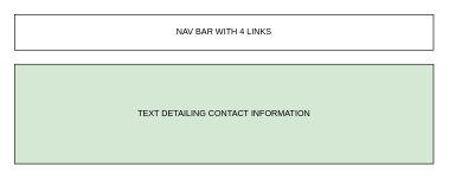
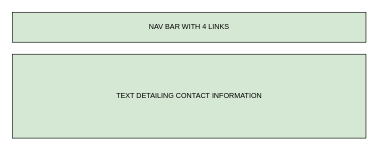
- <mxCell id="2" value="NAV BAR WITH 4 LINKS" style="rounded=0;whiteSpace=wrap;html=1;" parent="1" vertex="1"><mxGeometry x="20" y="20" width="590" height="50" as="geometry" /></mxCell>
+ <mxCell id="2" value="NAV BAR WITH 4 LINKS" style="rounded=0;whiteSpace=wrap;html=1;fillColor=#d5e8d4;" parent="1" vertex="1"><mxGeometry x="20" y="20" width="590" height="50" as="geometry" /></mxCell>
